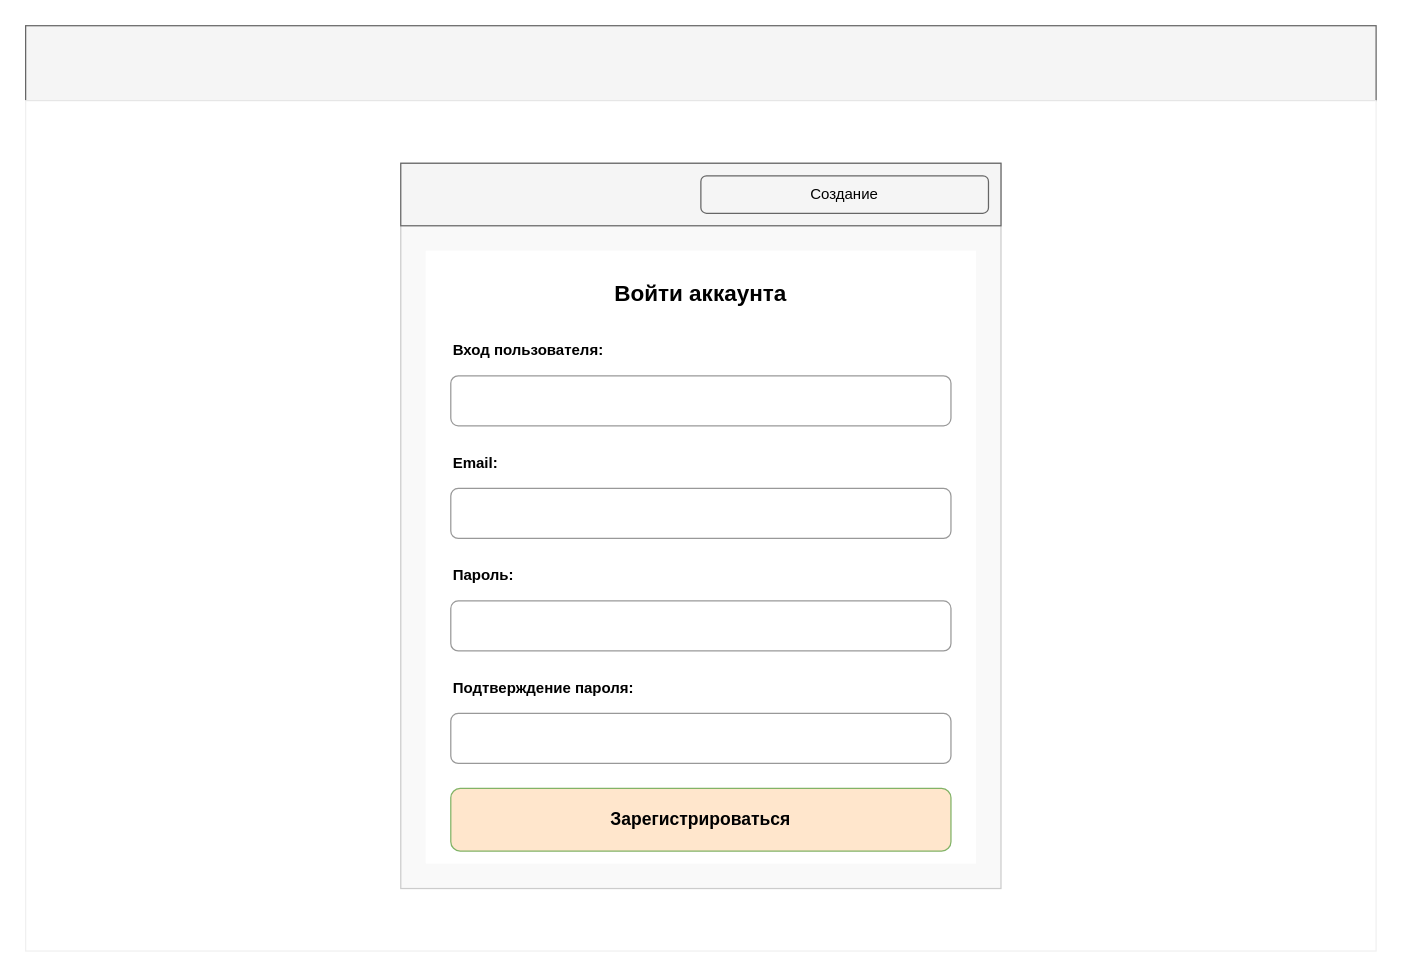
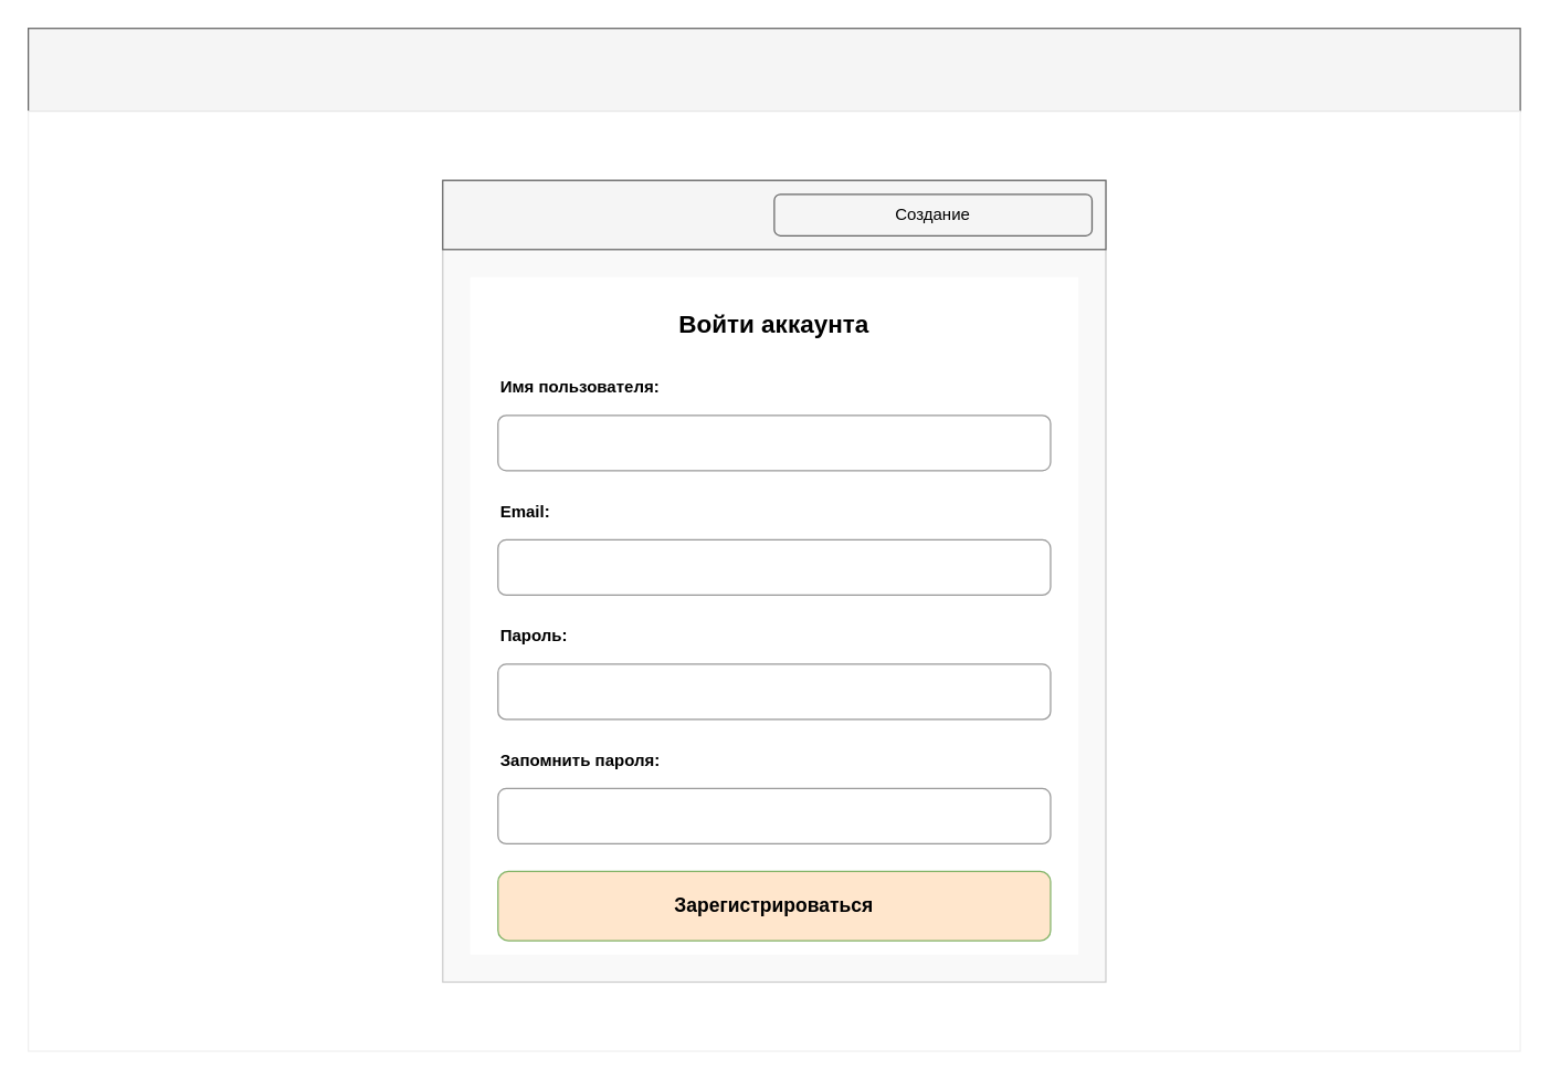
- <mxCell id="21" value="Вход пользователя:" style="text;html=1;strokeColor=none;fillColor=none;align=left;verticalAlign=middle;whiteSpace=wrap;rounded=0;fontStyle=1" vertex="1" parent="1"><mxGeometry x="360" y="270" width="150" height="20" as="geometry" /></mxCell>
+ <mxCell id="21" value="Имя пользователя:" style="text;html=1;strokeColor=none;fillColor=none;align=left;verticalAlign=middle;whiteSpace=wrap;rounded=0;fontStyle=1" vertex="1" parent="1"><mxGeometry x="360" y="270" width="150" height="20" as="geometry" /></mxCell>
- <mxCell id="27" value="Подтверждение пароля:" style="text;html=1;strokeColor=none;fillColor=none;align=left;verticalAlign=middle;whiteSpace=wrap;rounded=0;fontStyle=1" vertex="1" parent="1"><mxGeometry x="360" y="540" width="200" height="20" as="geometry" /></mxCell>
+ <mxCell id="27" value="Запомнить пароля:" style="text;html=1;strokeColor=none;fillColor=none;align=left;verticalAlign=middle;whiteSpace=wrap;rounded=0;fontStyle=1" vertex="1" parent="1"><mxGeometry x="360" y="540" width="200" height="20" as="geometry" /></mxCell>
